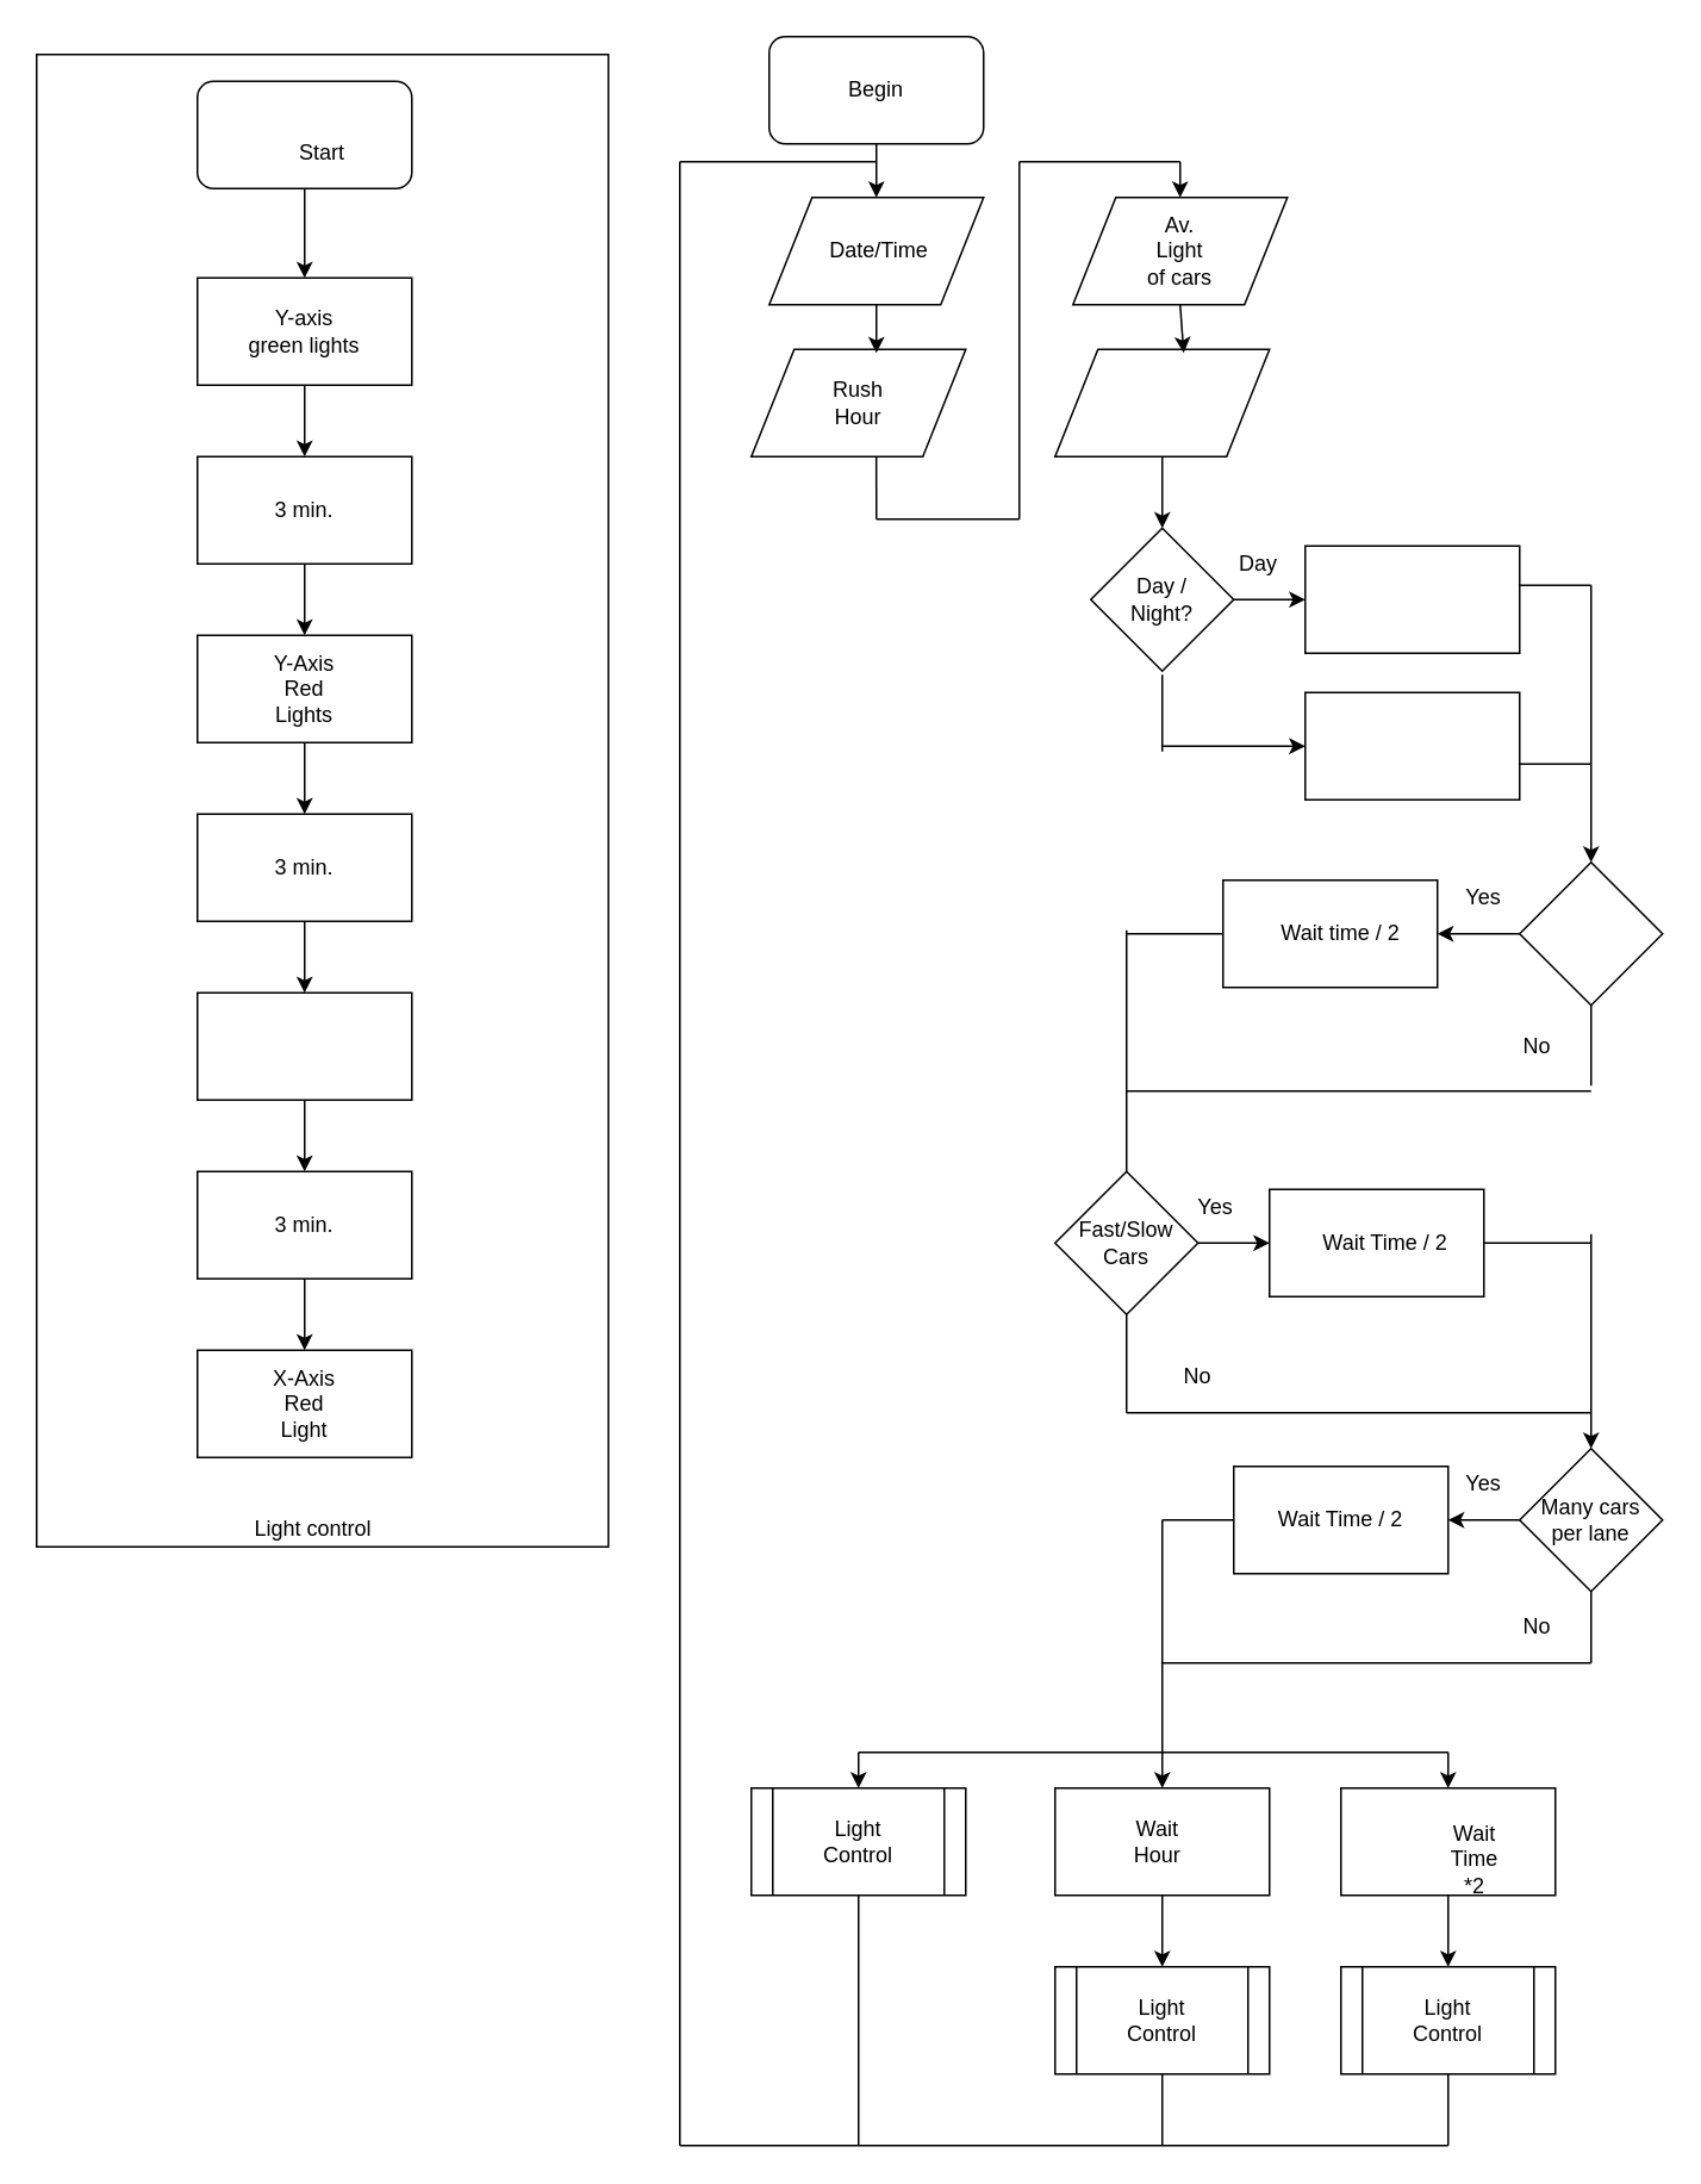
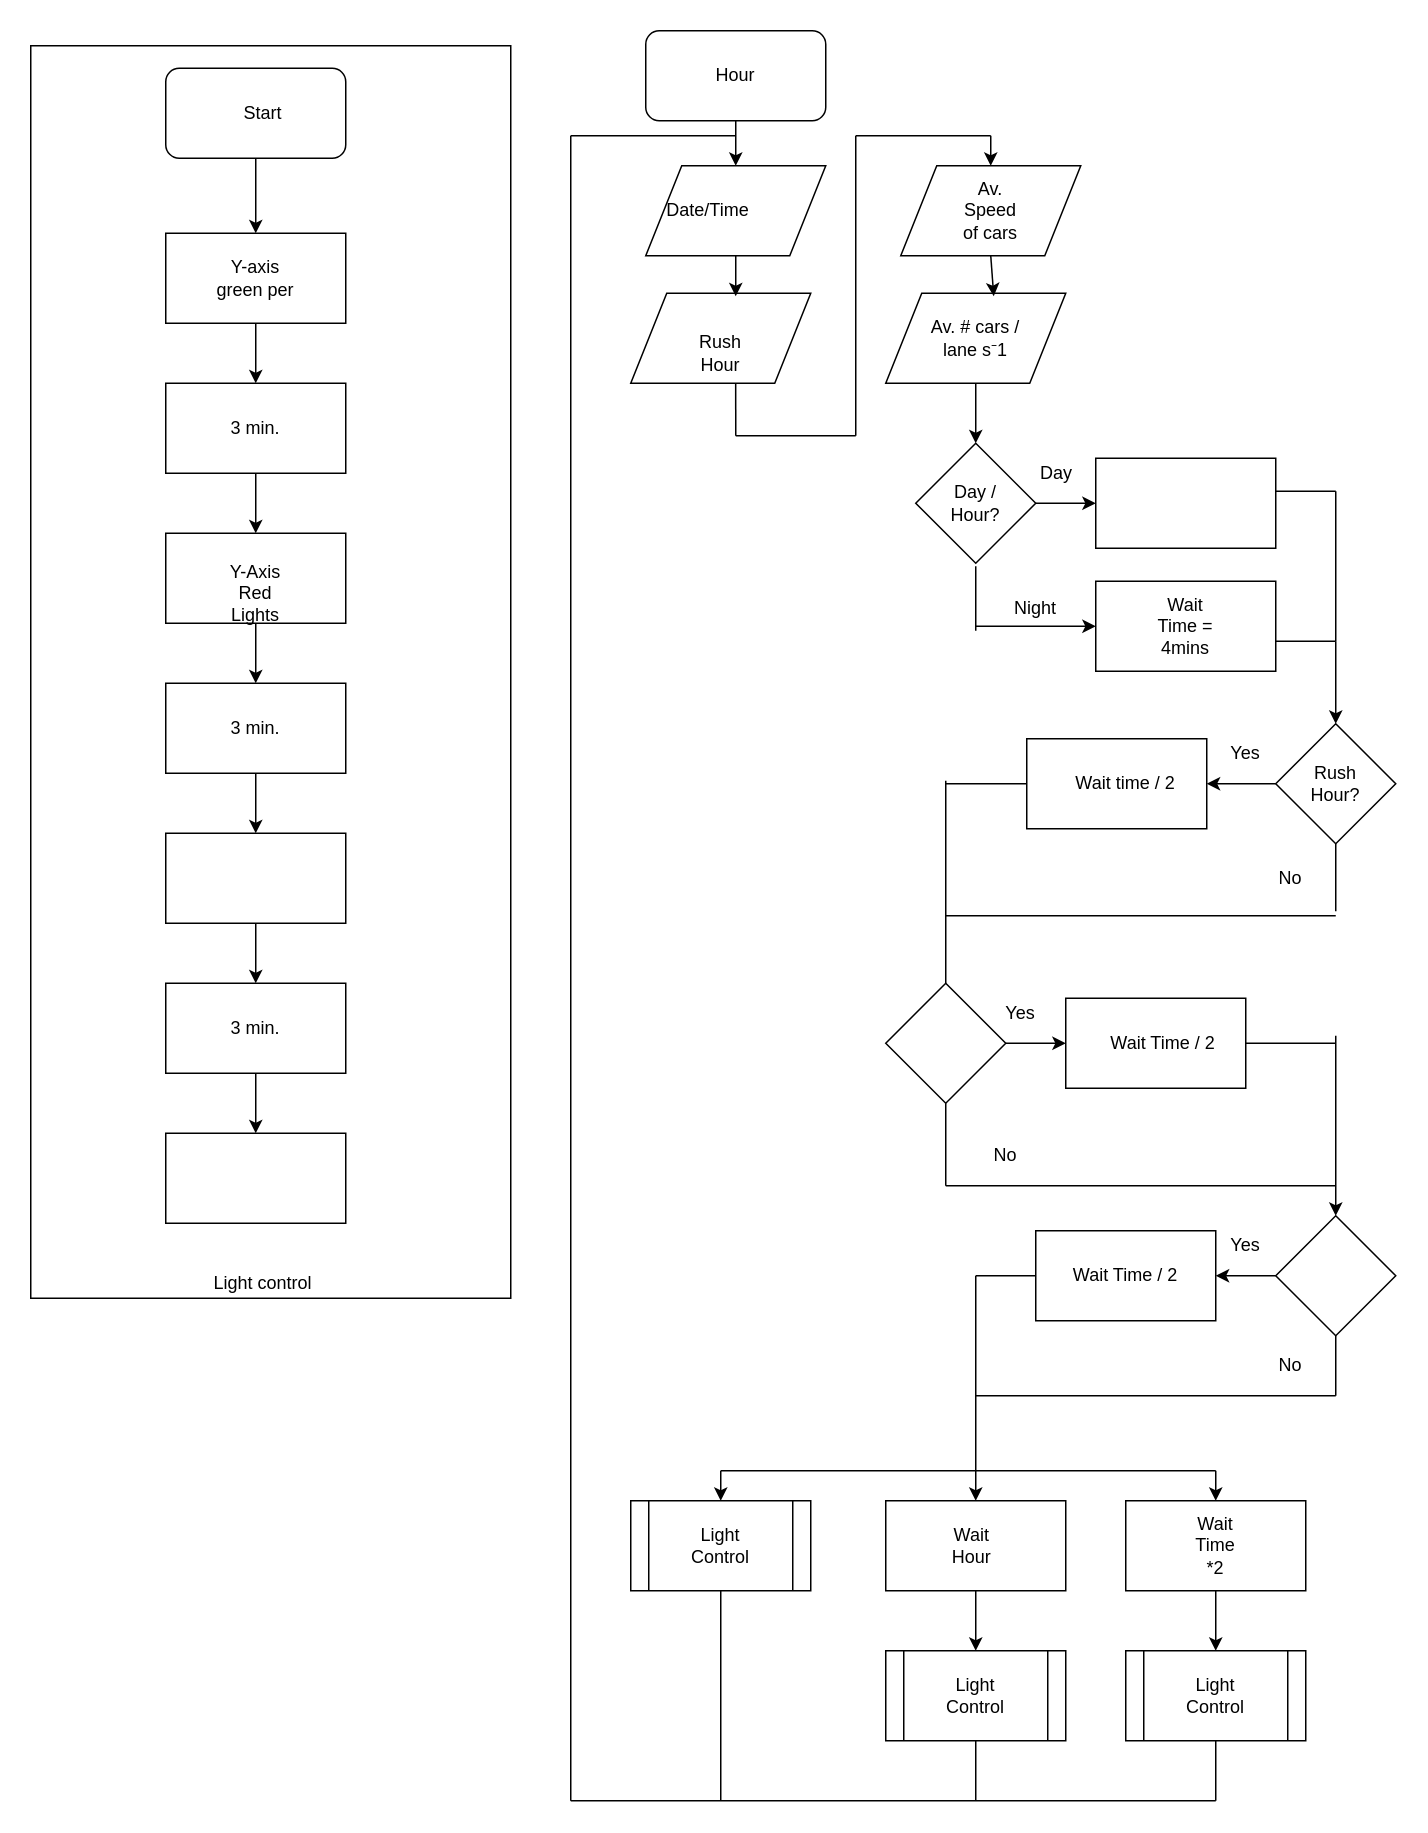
- <mxCell id="4" value="Begin" style="text;html=1;strokeColor=none;fillColor=none;align=center;verticalAlign=middle;whiteSpace=wrap;rounded=0;" vertex="1" parent="1"><mxGeometry x="470" y="40" width="40" height="20" as="geometry" /></mxCell>
+ <mxCell id="4" value="Hour" style="text;html=1;strokeColor=none;fillColor=none;align=center;verticalAlign=middle;whiteSpace=wrap;rounded=0;" vertex="1" parent="1"><mxGeometry x="470" y="40" width="40" height="20" as="geometry" /></mxCell>
- <mxCell id="15" value="Start" style="text;html=1;strokeColor=none;fillColor=none;align=center;verticalAlign=middle;whiteSpace=wrap;rounded=0;" vertex="1" parent="1"><mxGeometry x="145" y="70" width="70" height="30" as="geometry" /></mxCell>
+ <mxCell id="15" value="Start" style="text;html=1;strokeColor=none;fillColor=none;align=center;verticalAlign=middle;whiteSpace=wrap;rounded=0;" vertex="1" parent="1"><mxGeometry x="140" y="60" width="70" height="30" as="geometry" /></mxCell>
- <mxCell id="45" value="&amp;nbsp;Date/Time" style="text;html=1;strokeColor=none;fillColor=none;align=center;verticalAlign=middle;whiteSpace=wrap;rounded=0;" vertex="1" parent="1"><mxGeometry x="470" y="130" width="40" height="20" as="geometry" /></mxCell>
+ <mxCell id="45" value="&amp;nbsp;Date/Time" style="text;html=1;strokeColor=none;fillColor=none;align=center;verticalAlign=middle;whiteSpace=wrap;rounded=0;" vertex="1" parent="1"><mxGeometry x="450" y="130" width="40" height="20" as="geometry" /></mxCell>
- <mxCell id="49" value="Av. Light of cars" style="text;html=1;strokeColor=none;fillColor=none;align=center;verticalAlign=middle;whiteSpace=wrap;rounded=0;" vertex="1" parent="1"><mxGeometry x="640" y="130" width="40" height="20" as="geometry" /></mxCell>
+ <mxCell id="49" value="Av. Speed of cars" style="text;html=1;strokeColor=none;fillColor=none;align=center;verticalAlign=middle;whiteSpace=wrap;rounded=0;" vertex="1" parent="1"><mxGeometry x="640" y="130" width="40" height="20" as="geometry" /></mxCell>
- <mxCell id="18" value="Y-axis&lt;br&gt;green lights" style="text;html=1;strokeColor=none;fillColor=none;align=center;verticalAlign=middle;whiteSpace=wrap;rounded=0;" vertex="1" parent="1"><mxGeometry y="160" width="80" height="50" as="geometry" x="130" /></mxCell>
+ <mxCell id="18" value="Y-axis&lt;br&gt;green per" style="text;html=1;strokeColor=none;fillColor=none;align=center;verticalAlign=middle;whiteSpace=wrap;rounded=0;" vertex="1" parent="1"><mxGeometry y="160" width="80" height="50" as="geometry" x="130" /></mxCell>
- <mxCell id="47" value="Rush Hour" style="text;html=1;strokeColor=none;fillColor=none;align=center;verticalAlign=middle;whiteSpace=wrap;rounded=0;" vertex="1" parent="1"><mxGeometry x="460" y="215" width="40" height="20" as="geometry" /></mxCell>
+ <mxCell id="47" value="Rush Hour" style="text;html=1;strokeColor=none;fillColor=none;align=center;verticalAlign=middle;whiteSpace=wrap;rounded=0;" vertex="1" parent="1"><mxGeometry x="460" y="225" width="40" height="20" as="geometry" /></mxCell>
+ <mxCell id="51" value="Av. # cars / lane s⁻1" style="text;html=1;strokeColor=none;fillColor=none;align=center;verticalAlign=middle;whiteSpace=wrap;rounded=0;" vertex="1" parent="1"><mxGeometry x="610" y="215" width="80" height="20" as="geometry" /></mxCell>
- <mxCell id="62" value="Day / Night?" style="text;html=1;strokeColor=none;fillColor=none;align=center;verticalAlign=middle;whiteSpace=wrap;rounded=0;" vertex="1" parent="1"><mxGeometry x="630" y="324.5" width="40" height="20" as="geometry" /></mxCell>
+ <mxCell id="62" value="Day / Hour?" style="text;html=1;strokeColor=none;fillColor=none;align=center;verticalAlign=middle;whiteSpace=wrap;rounded=0;" vertex="1" parent="1"><mxGeometry x="630" y="324.5" width="40" height="20" as="geometry" /></mxCell>
- <mxCell id="24" value="Y-Axis&lt;br&gt;Red Lights" style="text;html=1;strokeColor=none;fillColor=none;align=center;verticalAlign=middle;whiteSpace=wrap;rounded=0;" vertex="1" parent="1"><mxGeometry x="150" y="375" width="40" height="20" as="geometry" /></mxCell>
+ <mxCell id="24" value="Y-Axis&lt;br&gt;Red Lights" style="text;html=1;strokeColor=none;fillColor=none;align=center;verticalAlign=middle;whiteSpace=wrap;rounded=0;" vertex="1" parent="1"><mxGeometry x="150" y="385" width="40" height="20" as="geometry" /></mxCell>
+ <mxCell id="69" value="Night" style="text;html=1;strokeColor=none;fillColor=none;align=center;verticalAlign=middle;whiteSpace=wrap;rounded=0;" vertex="1" parent="1"><mxGeometry x="670" y="395" width="40" height="20" as="geometry" /></mxCell>
+ <mxCell id="70" value="Wait Time = 4mins" style="text;html=1;strokeColor=none;fillColor=none;align=center;verticalAlign=middle;whiteSpace=wrap;rounded=0;" vertex="1" parent="1"><mxGeometry x="770" y="407" width="40" height="20" as="geometry" /></mxCell>
+ <mxCell id="75" value="Rush Hour?" style="text;html=1;strokeColor=none;fillColor=none;align=center;verticalAlign=middle;whiteSpace=wrap;rounded=0;" vertex="1" parent="1"><mxGeometry x="870" y="512" width="40" height="20" as="geometry" /></mxCell>
- <mxCell id="92" value="Fast/Slow Cars" style="text;html=1;strokeColor=none;fillColor=none;align=center;verticalAlign=middle;whiteSpace=wrap;rounded=0;" vertex="1" parent="1"><mxGeometry x="610" y="685" width="40" height="20" as="geometry" /></mxCell>
- <mxCell id="35" value="X-Axis&lt;br&gt;Red Light" style="text;html=1;strokeColor=none;fillColor=none;align=center;verticalAlign=middle;whiteSpace=wrap;rounded=0;" vertex="1" parent="1"><mxGeometry x="150" y="775" width="40" height="20" as="geometry" /></mxCell>
- <mxCell id="103" value="Many cars per lane" style="text;html=1;strokeColor=none;fillColor=none;align=center;verticalAlign=middle;whiteSpace=wrap;rounded=0;" vertex="1" parent="1"><mxGeometry x="860" y="840" width="60" height="20" as="geometry" /></mxCell>
- <mxCell id="9" value="Wait Time *2" style="text;html=1;strokeColor=none;fillColor=none;align=center;verticalAlign=middle;whiteSpace=wrap;rounded=0;" vertex="1" parent="1"><mxGeometry x="805" y="1030" width="40" height="20" as="geometry" /></mxCell>
+ <mxCell id="9" value="Wait Time *2" style="text;html=1;strokeColor=none;fillColor=none;align=center;verticalAlign=middle;whiteSpace=wrap;rounded=0;" vertex="1" parent="1"><mxGeometry x="790" y="1020" width="40" height="20" as="geometry" /></mxCell>
